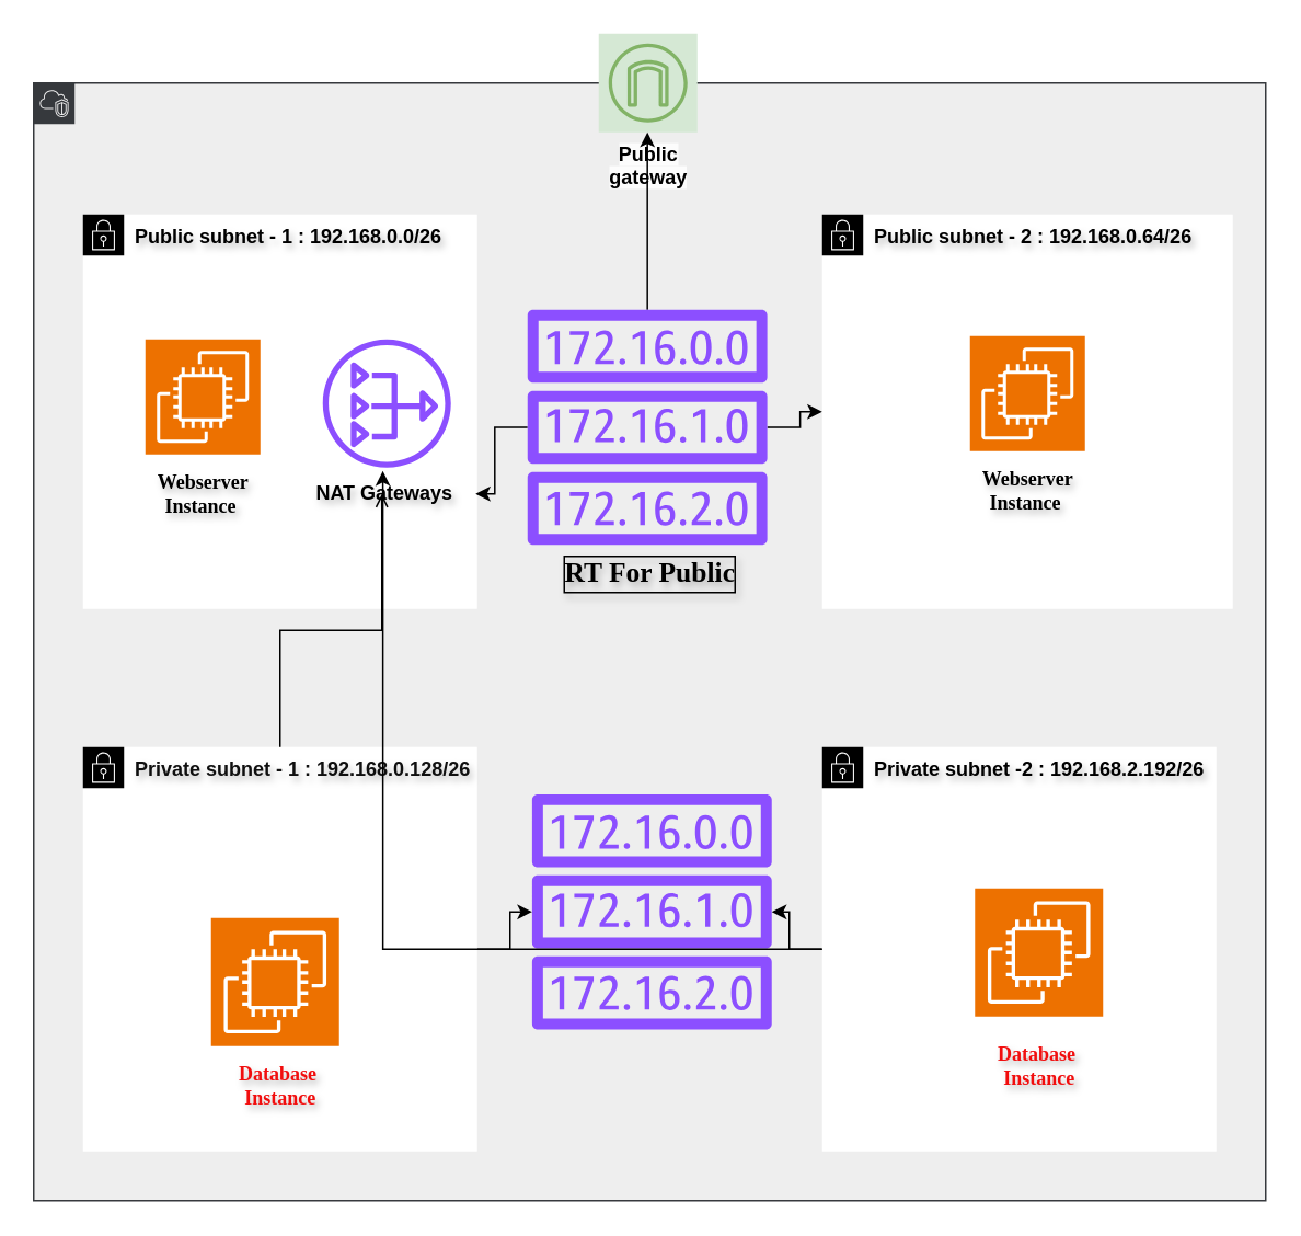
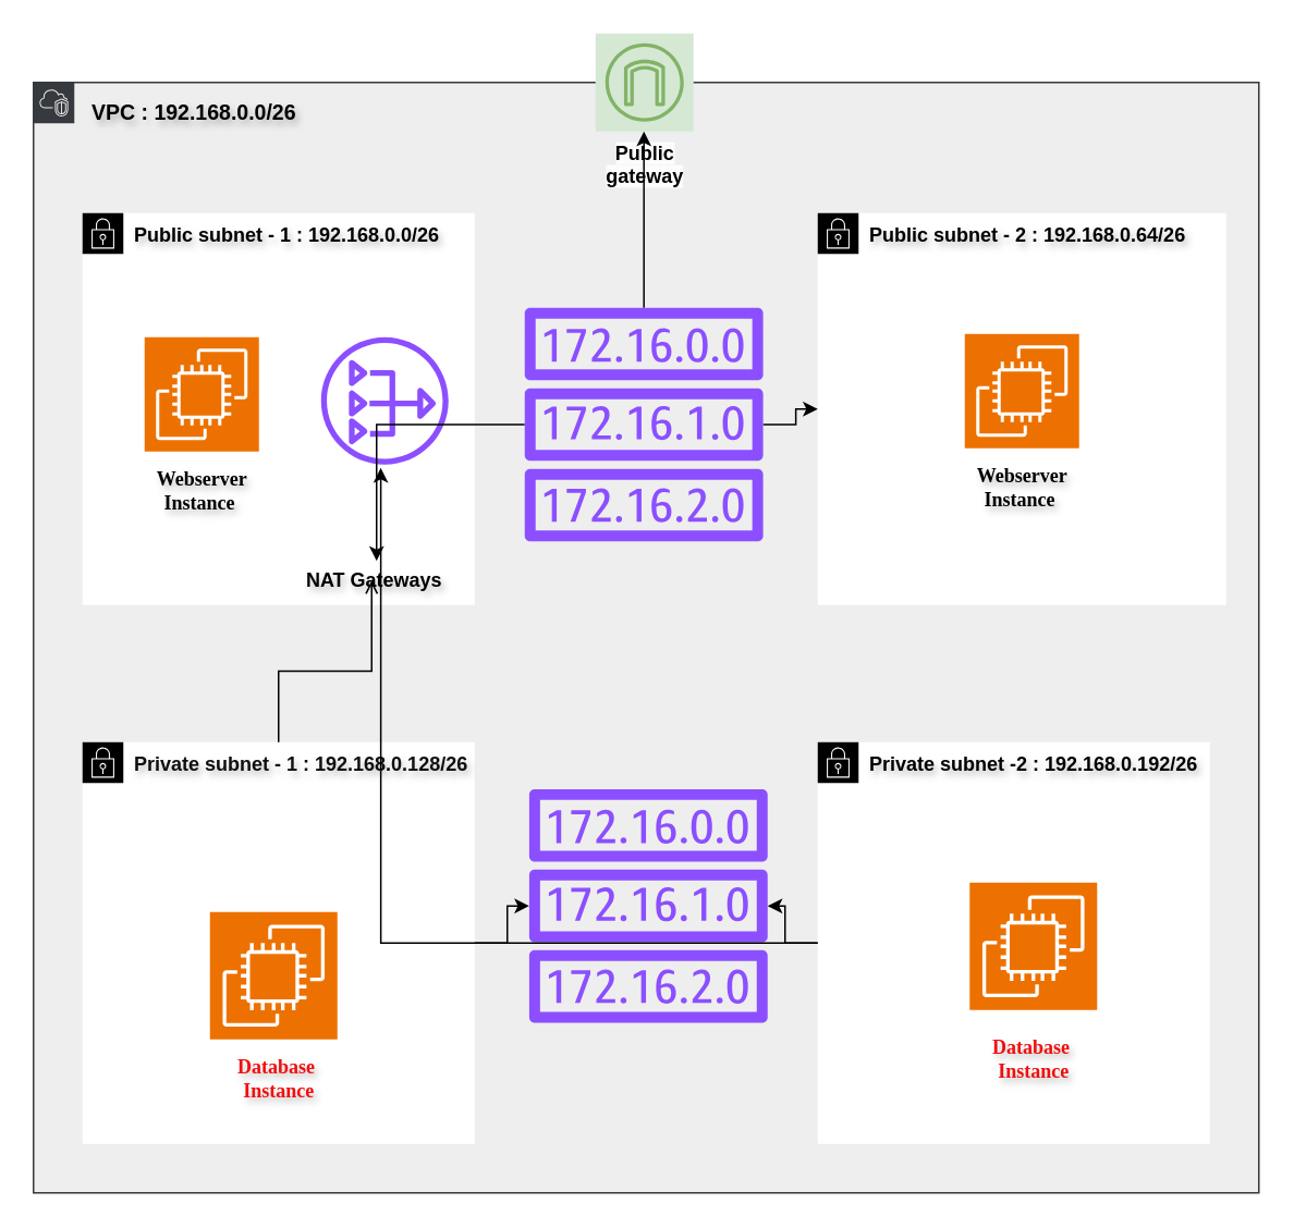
+ <mxCell id="28" value="VPC : 192.168.0.0/26" style="text;html=1;align=center;verticalAlign=middle;resizable=0;points=[];autosize=1;strokeColor=none;fillColor=none;fontStyle=1;textShadow=1;labelBorderColor=none;fontSize=13;" vertex="1" parent="2"><mxGeometry x="20" width="156" height="36" as="geometry" /></mxCell>
- <mxCell id="27" value="&lt;span&gt;NAT Gateways&amp;nbsp;&lt;/span&gt;" style="text;html=1;align=center;verticalAlign=middle;resizable=0;points=[];autosize=1;strokeColor=none;fillColor=none;textShadow=1;fontStyle=1" vertex="1" parent="2"><mxGeometry x="161" y="238" width="108" height="24" as="geometry" /></mxCell>
+ <mxCell id="27" value="&lt;span&gt;NAT Gateways&amp;nbsp;&lt;/span&gt;" style="text;html=1;align=center;verticalAlign=middle;resizable=0;points=[];autosize=1;strokeColor=none;fillColor=none;textShadow=1;fontStyle=1" vertex="1" parent="2"><mxGeometry x="156" y="293" width="108" height="24" as="geometry" /></mxCell>
- <mxCell id="24" value="&lt;span style=&quot;font-size: 17px;&quot;&gt;RT For Public&lt;/span&gt;" style="text;html=1;align=center;verticalAlign=middle;resizable=0;points=[];autosize=1;strokeColor=none;fillColor=none;fontFamily=Architects Daughter;fontSource=https%3A%2F%2Ffonts.googleapis.com%2Fcss%3Ffamily%3DArchitects%2BDaughter;rounded=0;dashed=1;fontStyle=1;textShadow=1;labelBorderColor=default;labelBackgroundColor=none;fontSize=17;" vertex="1" parent="2"><mxGeometry x="303" y="281" width="144" height="36" as="geometry" /></mxCell>
- <mxCell id="16" value="&lt;span&gt;Private subnet&amp;nbsp;-2 : 192.168.2.192/26&lt;/span&gt;" style="points=[[0,0],[0.25,0],[0.5,0],[0.75,0],[1,0],[1,0.25],[1,0.5],[1,0.75],[1,1],[0.75,1],[0.5,1],[0.25,1],[0,1],[0,0.75],[0,0.5],[0,0.25]];outlineConnect=0;html=1;whiteSpace=wrap;fontSize=12;fontStyle=1;container=1;pointerEvents=0;collapsible=0;recursiveResize=0;shape=mxgraph.aws4.group;grIcon=mxgraph.aws4.group_security_group;grStroke=0;verticalAlign=top;align=left;spacingLeft=30;dashed=0;rounded=0;labelBorderColor=none;labelBackgroundColor=none;textShadow=1;gradientDirection=north;" vertex="1" parent="2"><mxGeometry x="480" y="404" width="240" height="246" as="geometry" /></mxCell>
+ <mxCell id="16" value="&lt;span&gt;Private subnet&amp;nbsp;-2 : 192.168.0.192/26&lt;/span&gt;" style="points=[[0,0],[0.25,0],[0.5,0],[0.75,0],[1,0],[1,0.25],[1,0.5],[1,0.75],[1,1],[0.75,1],[0.5,1],[0.25,1],[0,1],[0,0.75],[0,0.5],[0,0.25]];outlineConnect=0;html=1;whiteSpace=wrap;fontSize=12;fontStyle=1;container=1;pointerEvents=0;collapsible=0;recursiveResize=0;shape=mxgraph.aws4.group;grIcon=mxgraph.aws4.group_security_group;grStroke=0;verticalAlign=top;align=left;spacingLeft=30;dashed=0;rounded=0;labelBorderColor=none;labelBackgroundColor=none;textShadow=1;gradientDirection=north;" vertex="1" parent="2"><mxGeometry x="480" y="404" width="240" height="246" as="geometry" /></mxCell>
